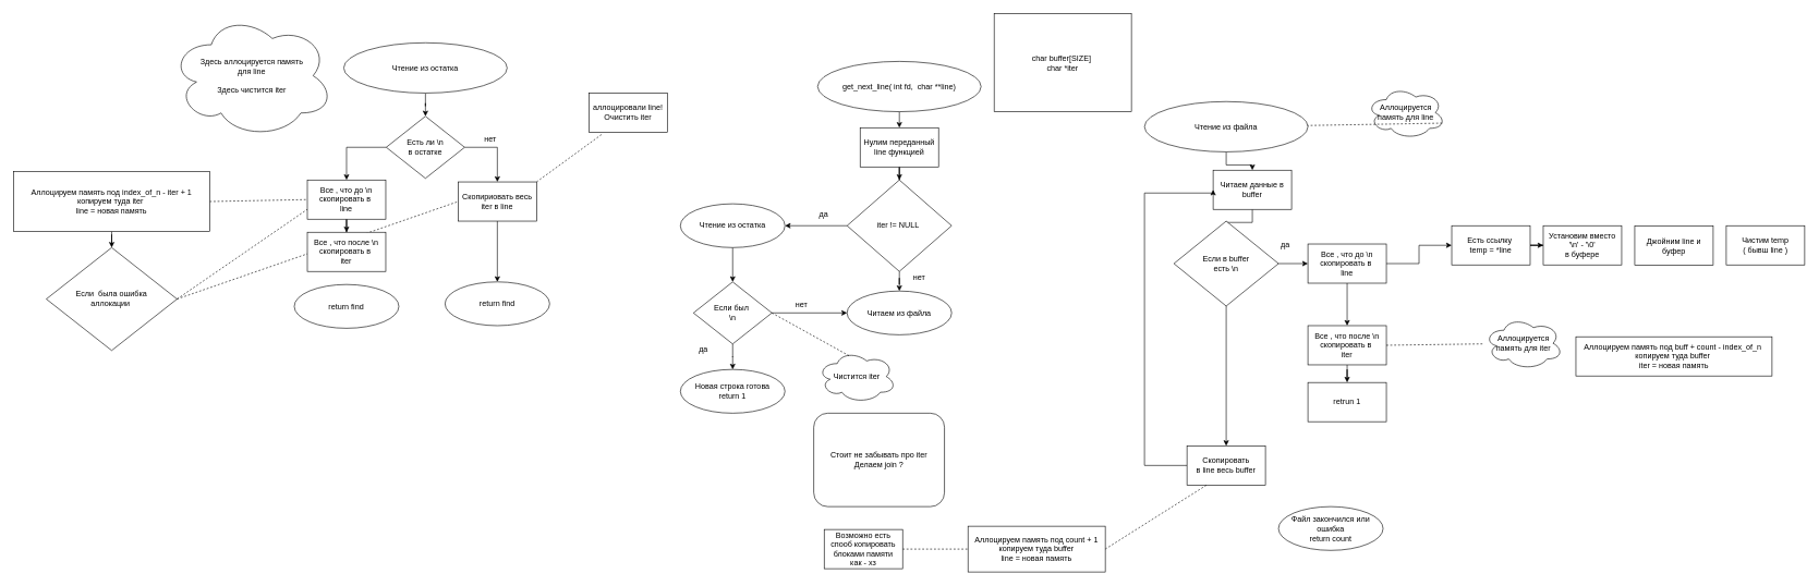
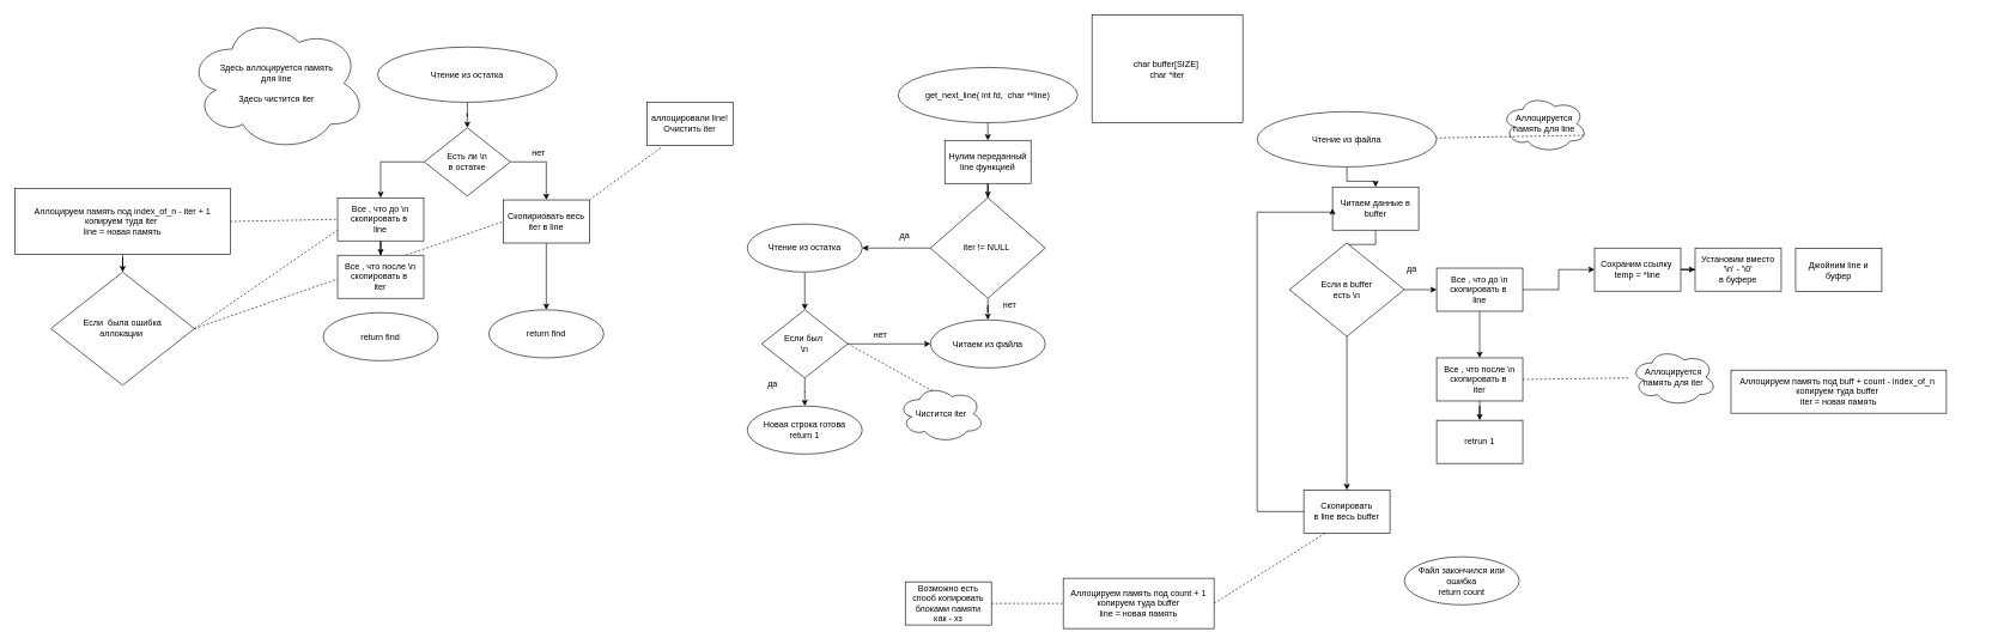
- <mxCell id="68" value="Есть ссылку&amp;nbsp;&lt;br&gt;temp = *line" style="rounded=0;whiteSpace=wrap;html=1;" parent="1" vertex="1"><mxGeometry x="2220" y="345" width="120" height="60" as="geometry" /></mxCell>
+ <mxCell id="68" value="Сохраним ссылку&amp;nbsp;&lt;br&gt;temp = *line" style="rounded=0;whiteSpace=wrap;html=1;" parent="1" vertex="1"><mxGeometry x="2220" y="345" width="120" height="60" as="geometry" /></mxCell>
- <mxCell id="73" value="Чистим temp&lt;br&gt;( бывш line )" style="rounded=0;whiteSpace=wrap;html=1;" parent="1" vertex="1"><mxGeometry x="2640" y="345" width="120" height="60" as="geometry" /></mxCell>
- <mxCell id="58" value="Стоит не забывать про iter&lt;br&gt;Делаем join ?" style="rounded=1;whiteSpace=wrap;html=1;" parent="1" vertex="1"><mxGeometry x="1244" y="632" width="200" height="143" as="geometry" /></mxCell>
